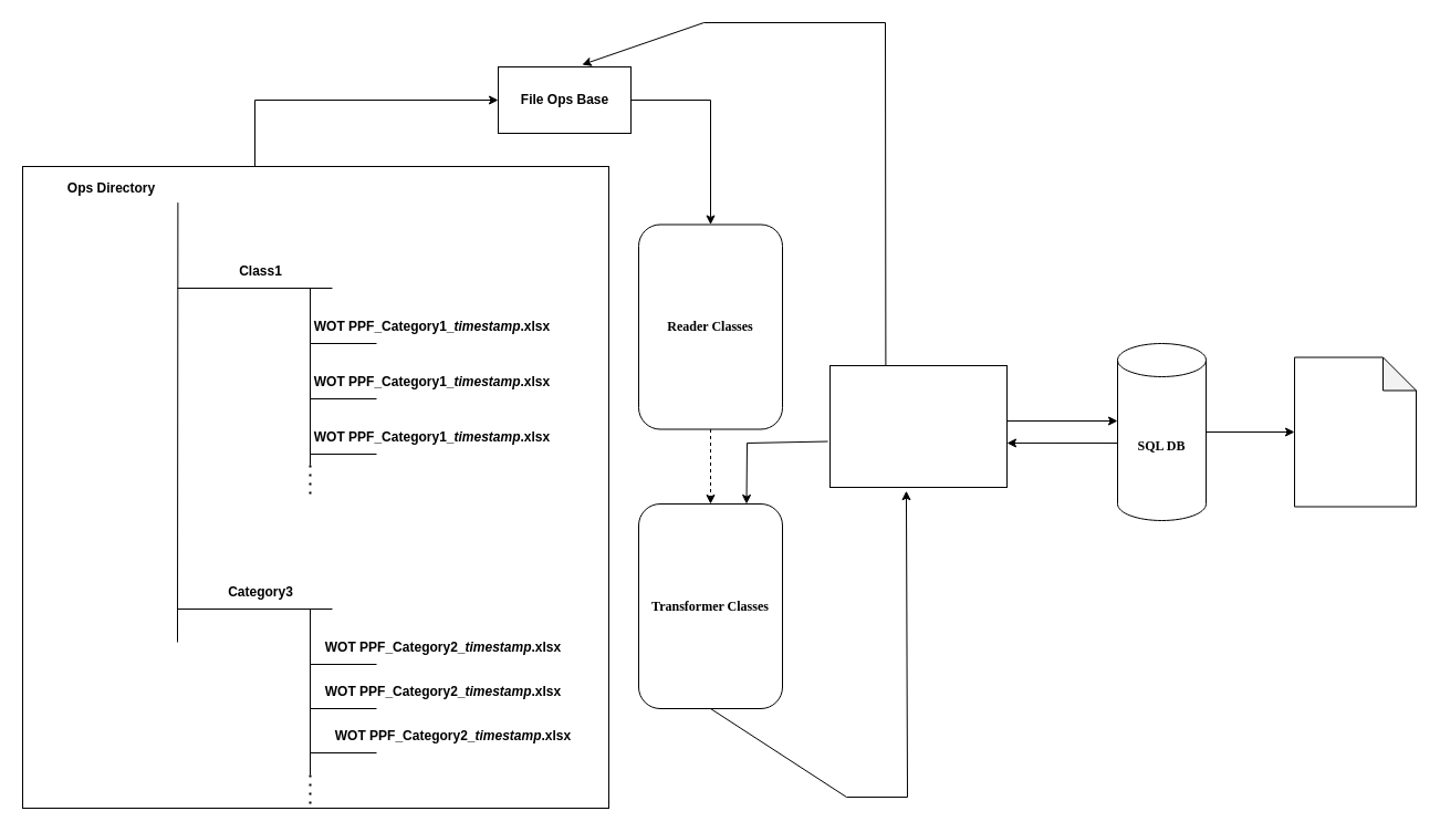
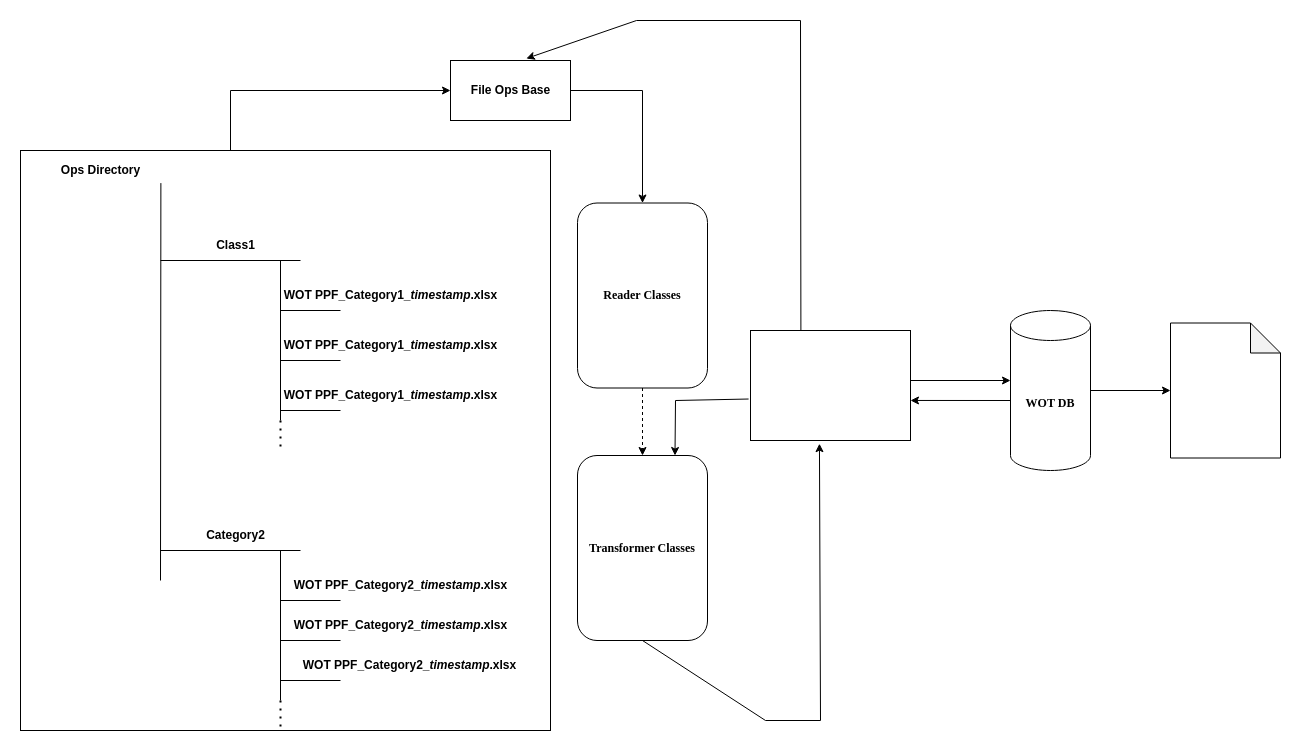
- <mxCell id="40" value="&lt;b&gt;SQL DB&lt;/b&gt;" style="shape=cylinder3;whiteSpace=wrap;html=1;boundedLbl=1;backgroundOutline=1;size=15;fontFamily=Verdana;" vertex="1" parent="1"><mxGeometry x="1010" y="310" width="80" height="160" as="geometry" /></mxCell>
+ <mxCell id="40" value="&lt;b&gt;WOT DB&lt;/b&gt;" style="shape=cylinder3;whiteSpace=wrap;html=1;boundedLbl=1;backgroundOutline=1;size=15;fontFamily=Verdana;" vertex="1" parent="1"><mxGeometry x="1010" y="310" width="80" height="160" as="geometry" /></mxCell>
- <mxCell id="18" value="&lt;b&gt;Category3&lt;/b&gt;" style="text;html=1;align=center;verticalAlign=middle;resizable=0;points=[];autosize=1;strokeColor=none;fillColor=none;" vertex="1" parent="1"><mxGeometry x="195" y="520" width="80" height="30" as="geometry" /></mxCell>
+ <mxCell id="18" value="&lt;b&gt;Category2&lt;/b&gt;" style="text;html=1;align=center;verticalAlign=middle;resizable=0;points=[];autosize=1;strokeColor=none;fillColor=none;" vertex="1" parent="1"><mxGeometry x="195" y="520" width="80" height="30" as="geometry" /></mxCell>
